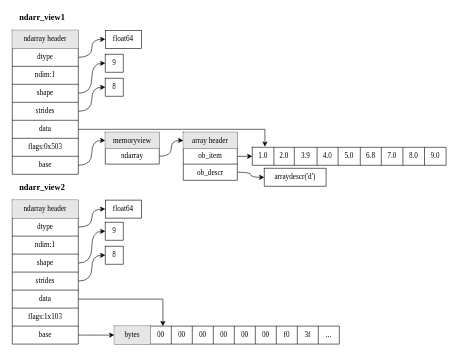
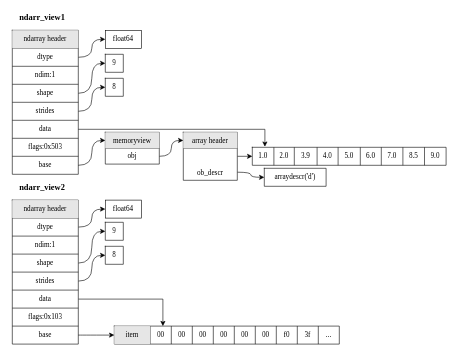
- <mxCell id="32" value="ndarray" style="shape=partialRectangle;html=1;whiteSpace=wrap;connectable=0;overflow=hidden;fillColor=none;top=0;left=0;bottom=0;right=0;fontFamily=Verdana;fontSize=12;" vertex="1" parent="31"><mxGeometry width="90" height="26" as="geometry" /></mxCell>
+ <mxCell id="32" value="obj" style="shape=partialRectangle;html=1;whiteSpace=wrap;connectable=0;overflow=hidden;fillColor=none;top=0;left=0;bottom=0;right=0;fontFamily=Verdana;fontSize=12;" vertex="1" parent="31"><mxGeometry width="90" height="26" as="geometry" /></mxCell>
- <mxCell id="37" value="ob_item" style="shape=partialRectangle;html=1;whiteSpace=wrap;connectable=0;overflow=hidden;fillColor=none;top=0;left=0;bottom=0;right=0;fontFamily=Verdana;fontSize=12;" vertex="1" parent="36"><mxGeometry width="90" height="26" as="geometry" /></mxCell>
- <mxCell id="81" value="6.8" style="shape=partialRectangle;html=1;whiteSpace=wrap;connectable=0;overflow=hidden;fillColor=none;top=0;left=0;bottom=0;right=0;fontFamily=Verdana;fontSize=12;" vertex="1" parent="75"><mxGeometry x="180" width="35" height="30" as="geometry" /></mxCell>
+ <mxCell id="81" value="6.0" style="shape=partialRectangle;html=1;whiteSpace=wrap;connectable=0;overflow=hidden;fillColor=none;top=0;left=0;bottom=0;right=0;fontFamily=Verdana;fontSize=12;" vertex="1" parent="75"><mxGeometry x="180" width="35" height="30" as="geometry" /></mxCell>
- <mxCell id="83" value="8.0" style="shape=partialRectangle;html=1;whiteSpace=wrap;connectable=0;overflow=hidden;fillColor=none;top=0;left=0;bottom=0;right=0;fontFamily=Verdana;fontSize=12;" vertex="1" parent="75"><mxGeometry x="251" width="36" height="30" as="geometry" /></mxCell>
+ <mxCell id="83" value="8.5" style="shape=partialRectangle;html=1;whiteSpace=wrap;connectable=0;overflow=hidden;fillColor=none;top=0;left=0;bottom=0;right=0;fontFamily=Verdana;fontSize=12;" vertex="1" parent="75"><mxGeometry x="251" width="36" height="30" as="geometry" /></mxCell>
- <mxCell id="59" value="flags:1x103" style="shape=partialRectangle;html=1;whiteSpace=wrap;connectable=0;overflow=hidden;fillColor=none;top=0;left=0;bottom=0;right=0;fontFamily=Verdana;fontSize=12;" vertex="1" parent="58"><mxGeometry width="110" height="30" as="geometry" /></mxCell>
+ <mxCell id="59" value="flags:0x103" style="shape=partialRectangle;html=1;whiteSpace=wrap;connectable=0;overflow=hidden;fillColor=none;top=0;left=0;bottom=0;right=0;fontFamily=Verdana;fontSize=12;" vertex="1" parent="58"><mxGeometry width="110" height="30" as="geometry" /></mxCell>
- <mxCell id="64" value="bytes" style="shape=partialRectangle;html=1;whiteSpace=wrap;connectable=0;overflow=hidden;top=0;left=0;bottom=0;right=0;fontFamily=Verdana;fontSize=12;fillColor=#E6E6E6;" vertex="1" parent="63"><mxGeometry width="60" height="30" as="geometry" /></mxCell>
+ <mxCell id="64" value="item" style="shape=partialRectangle;html=1;whiteSpace=wrap;connectable=0;overflow=hidden;top=0;left=0;bottom=0;right=0;fontFamily=Verdana;fontSize=12;fillColor=#E6E6E6;" vertex="1" parent="63"><mxGeometry width="60" height="30" as="geometry" /></mxCell>
